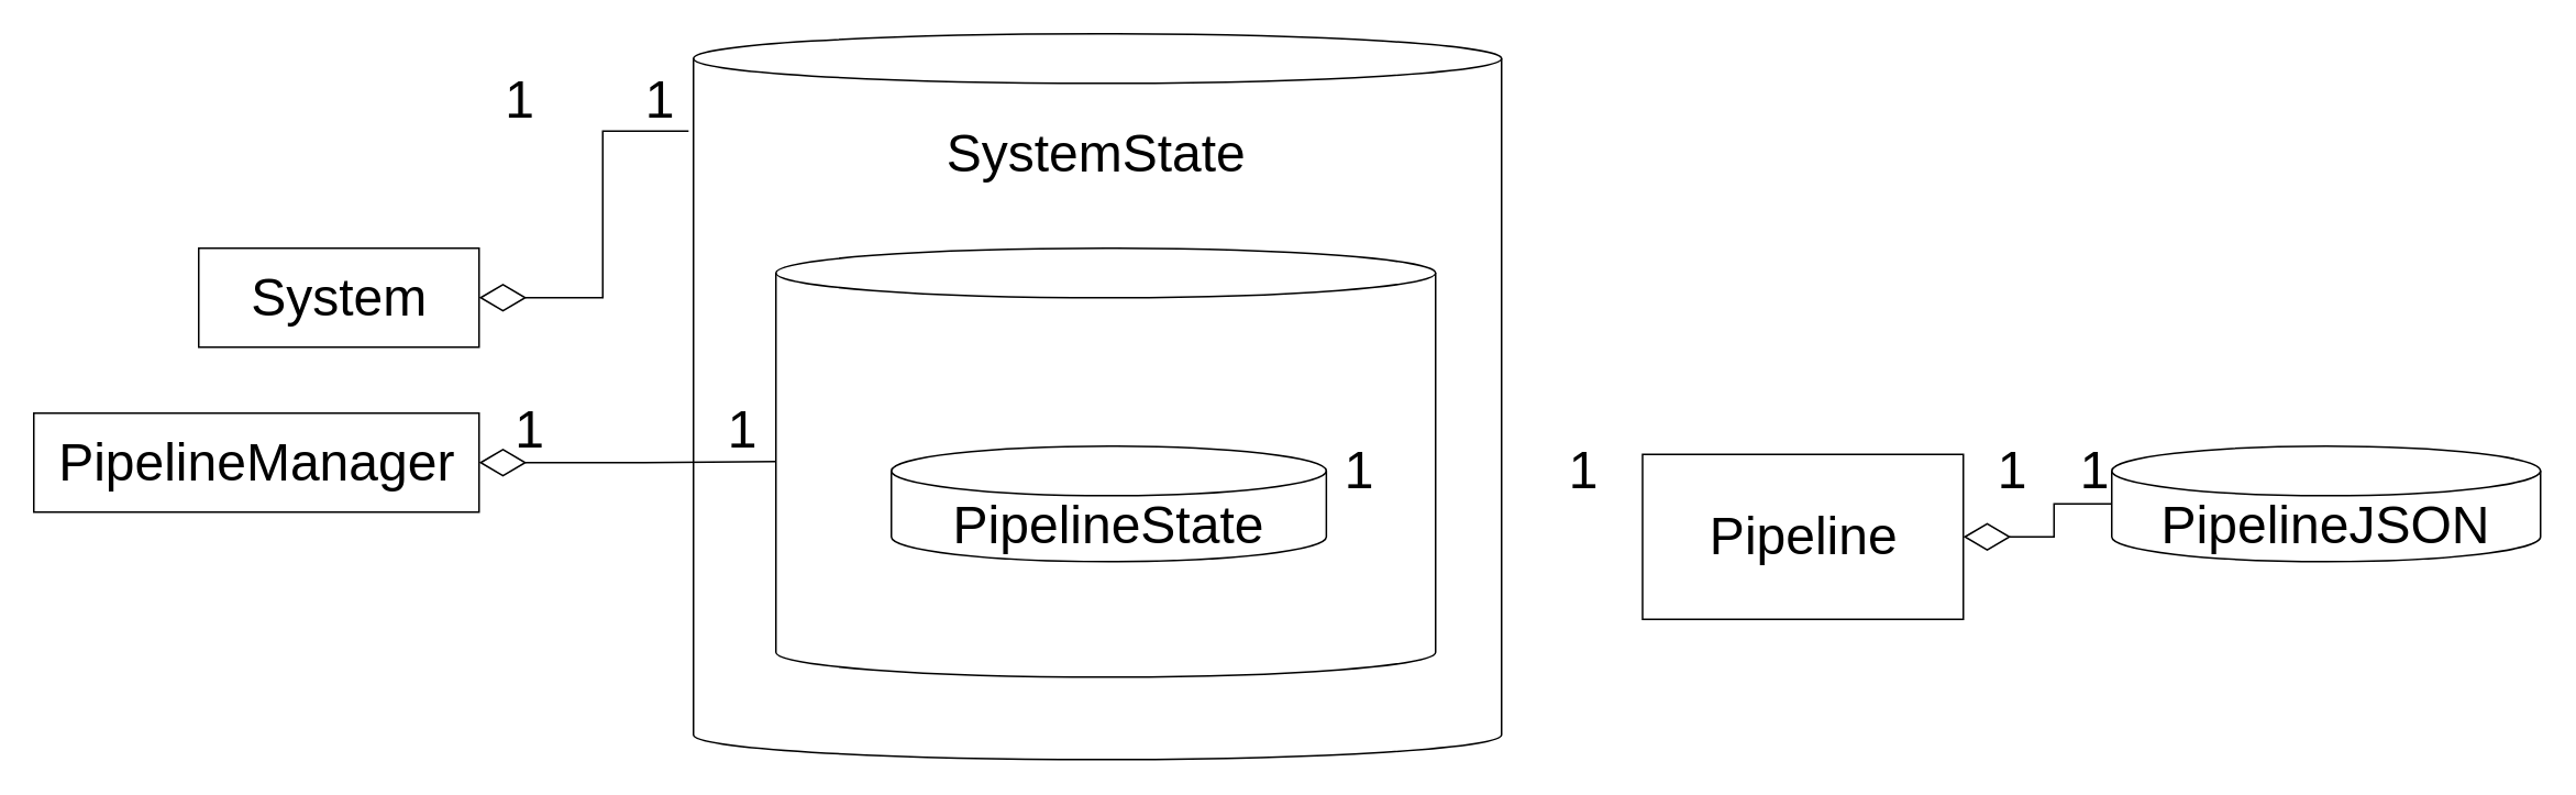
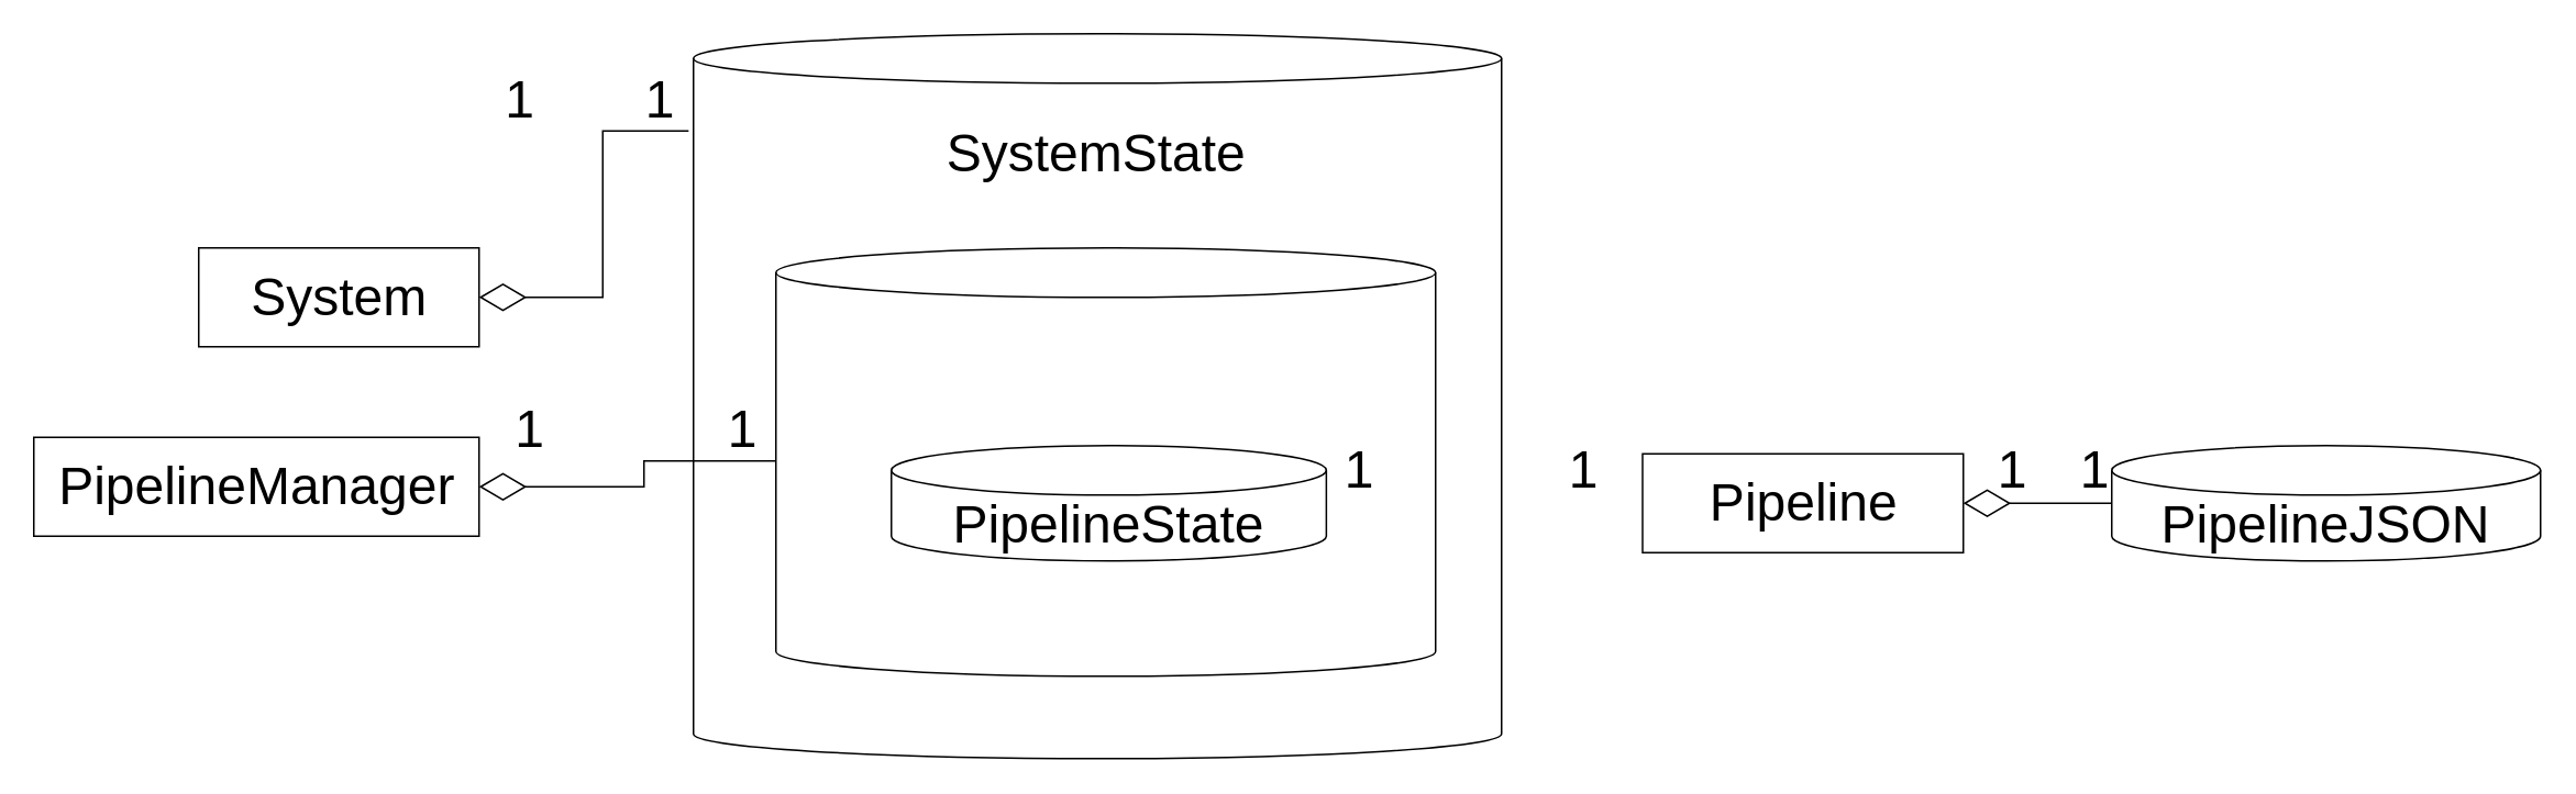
- <mxCell id="7" value="PipelineManager" style="html=1;fontSize=32;" vertex="1" parent="1"><mxGeometry x="20" y="250" width="270" height="60" as="geometry" /></mxCell>
+ <mxCell id="7" value="PipelineManager" style="html=1;fontSize=32;" vertex="1" parent="1"><mxGeometry x="20" y="265" width="270" height="60" as="geometry" /></mxCell>
- <mxCell id="9" value="Pipeline" style="html=1;fontSize=32;" vertex="1" parent="1"><mxGeometry x="995.5" y="275" width="194.5" height="100" as="geometry" /></mxCell>
+ <mxCell id="9" value="Pipeline" style="html=1;fontSize=32;" vertex="1" parent="1"><mxGeometry x="995.5" y="275" width="194.5" height="60" as="geometry" /></mxCell>
